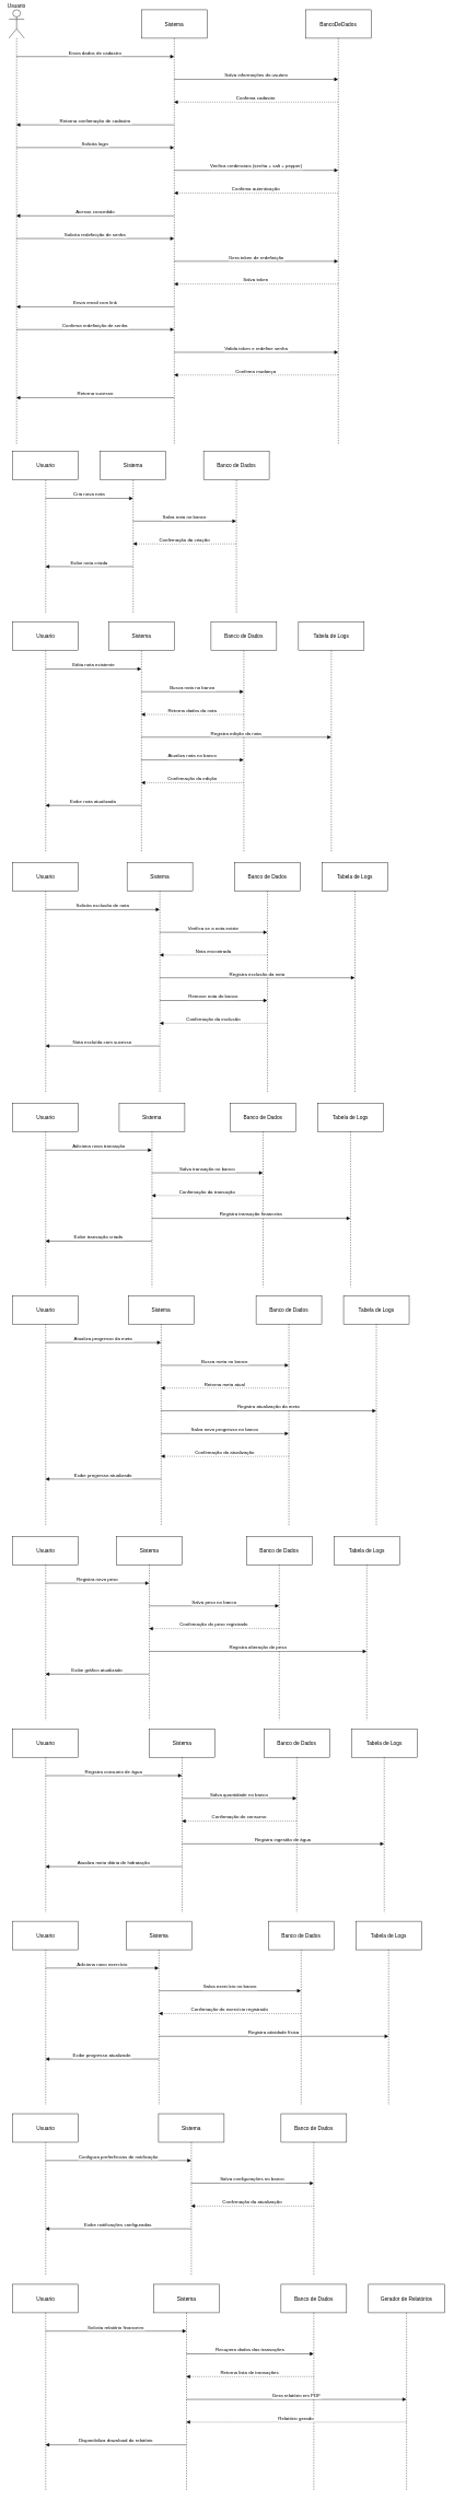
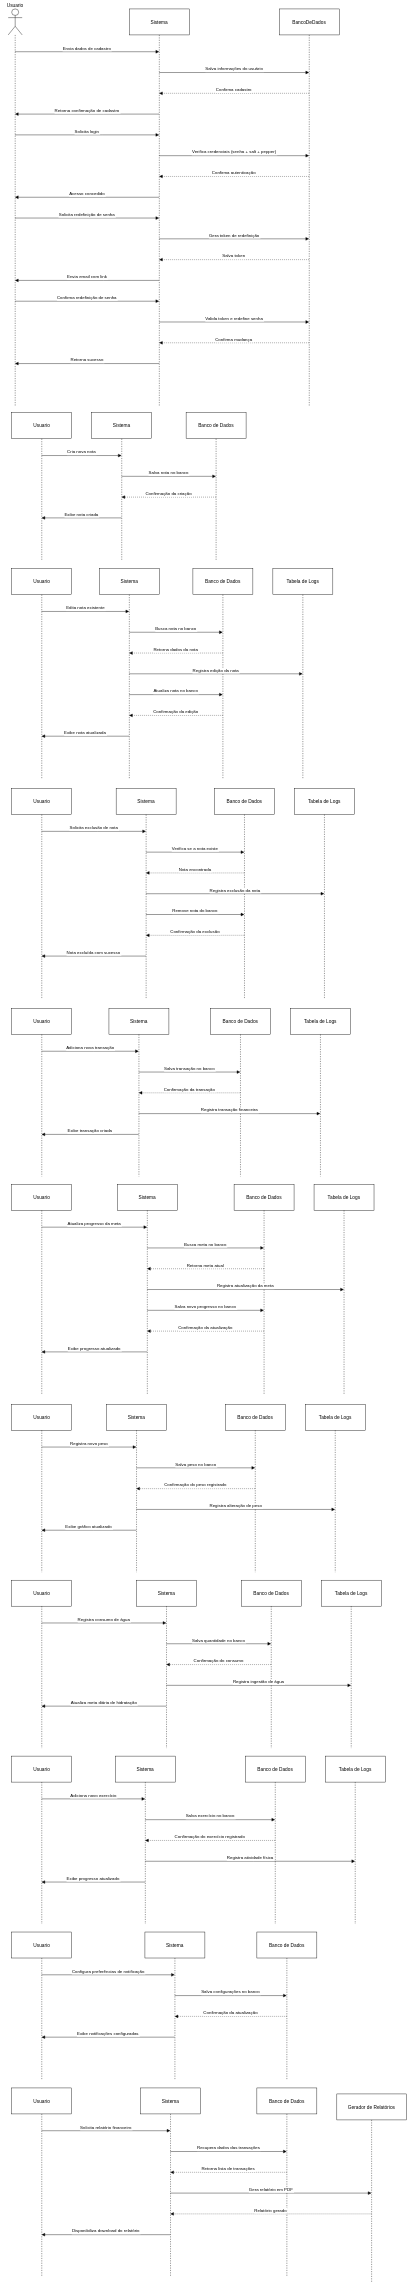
- <mxCell id="107" value="Gerador de Relatórios" style="shape=umlLifeline;perimeter=lifelinePerimeter;whiteSpace=wrap;container=1;dropTarget=0;collapsible=0;recursiveResize=0;outlineConnect=0;portConstraint=eastwest;newEdgeStyle={&quot;edgeStyle&quot;:&quot;elbowEdgeStyle&quot;,&quot;elbow&quot;:&quot;vertical&quot;,&quot;curved&quot;:0,&quot;rounded&quot;:0};size=65;" vertex="1" parent="1"><mxGeometry x="842" y="5220" width="174" height="472" as="geometry" /></mxCell>
+ <mxCell id="107" value="Gerador de Relatórios" style="shape=umlLifeline;perimeter=lifelinePerimeter;whiteSpace=wrap;container=1;dropTarget=0;collapsible=0;recursiveResize=0;outlineConnect=0;portConstraint=eastwest;newEdgeStyle={&quot;edgeStyle&quot;:&quot;elbowEdgeStyle&quot;,&quot;elbow&quot;:&quot;vertical&quot;,&quot;curved&quot;:0,&quot;rounded&quot;:0};size=65;" vertex="1" parent="1"><mxGeometry x="842" y="5235" width="174" height="472" as="geometry" /></mxCell>
